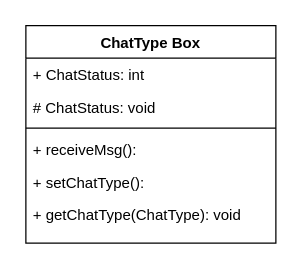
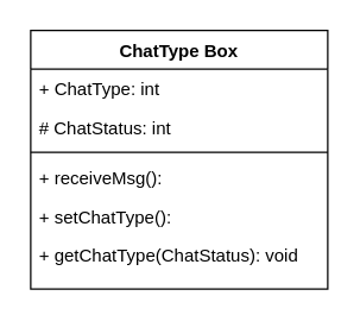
- <mxCell id="3" value="+ ChatStatus: int" style="text;strokeColor=none;fillColor=none;align=left;verticalAlign=top;spacingLeft=4;spacingRight=4;overflow=hidden;rotatable=0;points=[[0,0.5],[1,0.5]];portConstraint=eastwest;" parent="2" vertex="1"><mxGeometry y="26" width="200" height="26" as="geometry" /></mxCell>
+ <mxCell id="3" value="+ ChatType: int" style="text;strokeColor=none;fillColor=none;align=left;verticalAlign=top;spacingLeft=4;spacingRight=4;overflow=hidden;rotatable=0;points=[[0,0.5],[1,0.5]];portConstraint=eastwest;" parent="2" vertex="1"><mxGeometry y="26" width="200" height="26" as="geometry" /></mxCell>
- <mxCell id="4" value="# ChatStatus: void" style="text;strokeColor=none;fillColor=none;align=left;verticalAlign=top;spacingLeft=4;spacingRight=4;overflow=hidden;rotatable=0;points=[[0,0.5],[1,0.5]];portConstraint=eastwest;" parent="2" vertex="1"><mxGeometry y="52" width="200" height="26" as="geometry" /></mxCell>
+ <mxCell id="4" value="# ChatStatus: int" style="text;strokeColor=none;fillColor=none;align=left;verticalAlign=top;spacingLeft=4;spacingRight=4;overflow=hidden;rotatable=0;points=[[0,0.5],[1,0.5]];portConstraint=eastwest;" parent="2" vertex="1"><mxGeometry y="52" width="200" height="26" as="geometry" /></mxCell>
- <mxCell id="8" value="+ getChatType(ChatType): void" style="text;strokeColor=none;fillColor=none;align=left;verticalAlign=top;spacingLeft=4;spacingRight=4;overflow=hidden;rotatable=0;points=[[0,0.5],[1,0.5]];portConstraint=eastwest;" parent="2" vertex="1"><mxGeometry y="138" width="200" height="36" as="geometry" /></mxCell>
+ <mxCell id="8" value="+ getChatType(ChatStatus): void" style="text;strokeColor=none;fillColor=none;align=left;verticalAlign=top;spacingLeft=4;spacingRight=4;overflow=hidden;rotatable=0;points=[[0,0.5],[1,0.5]];portConstraint=eastwest;" parent="2" vertex="1"><mxGeometry y="138" width="200" height="36" as="geometry" /></mxCell>
